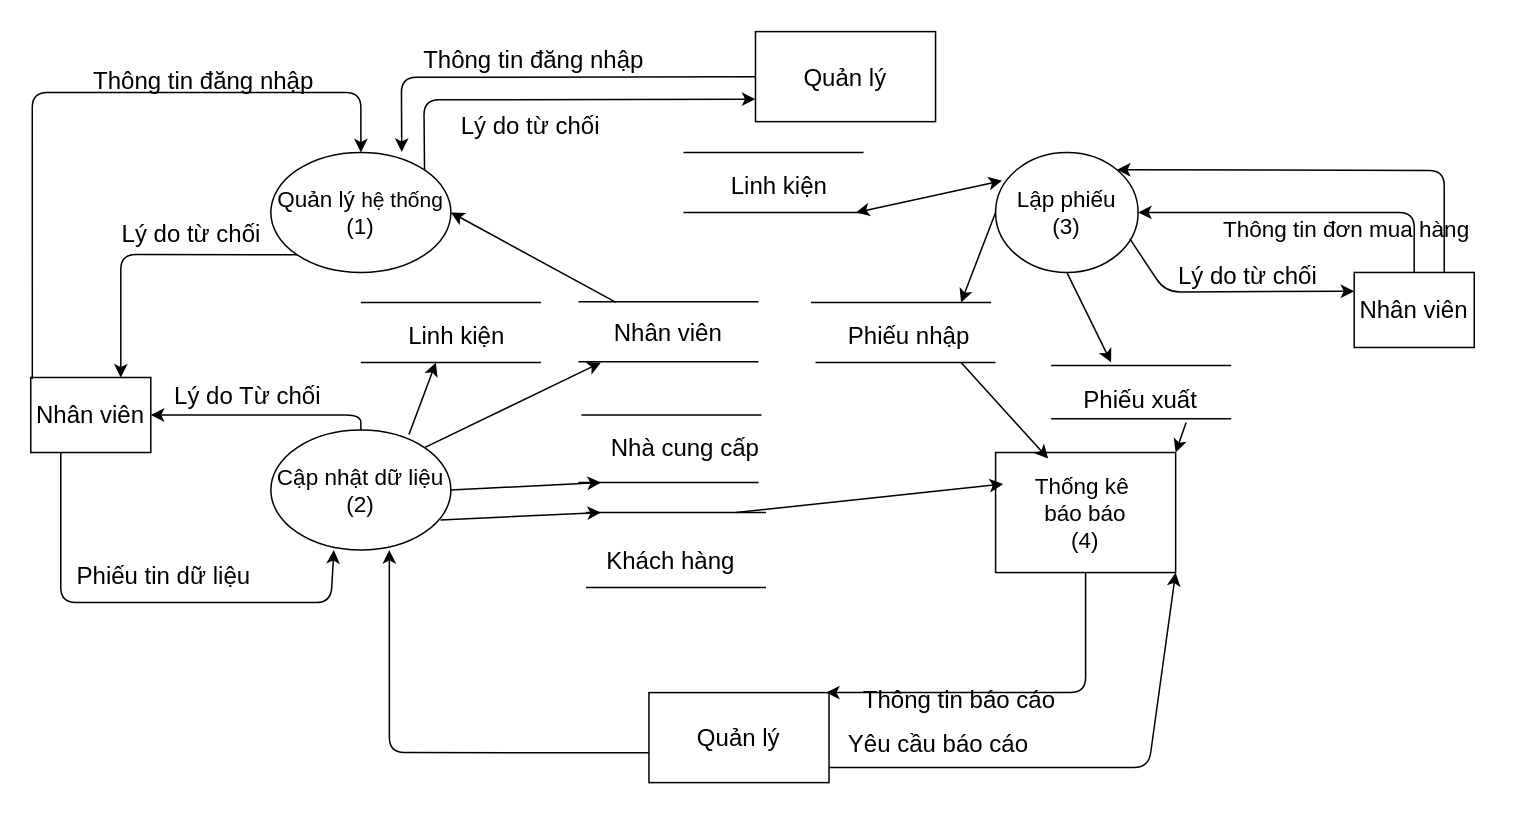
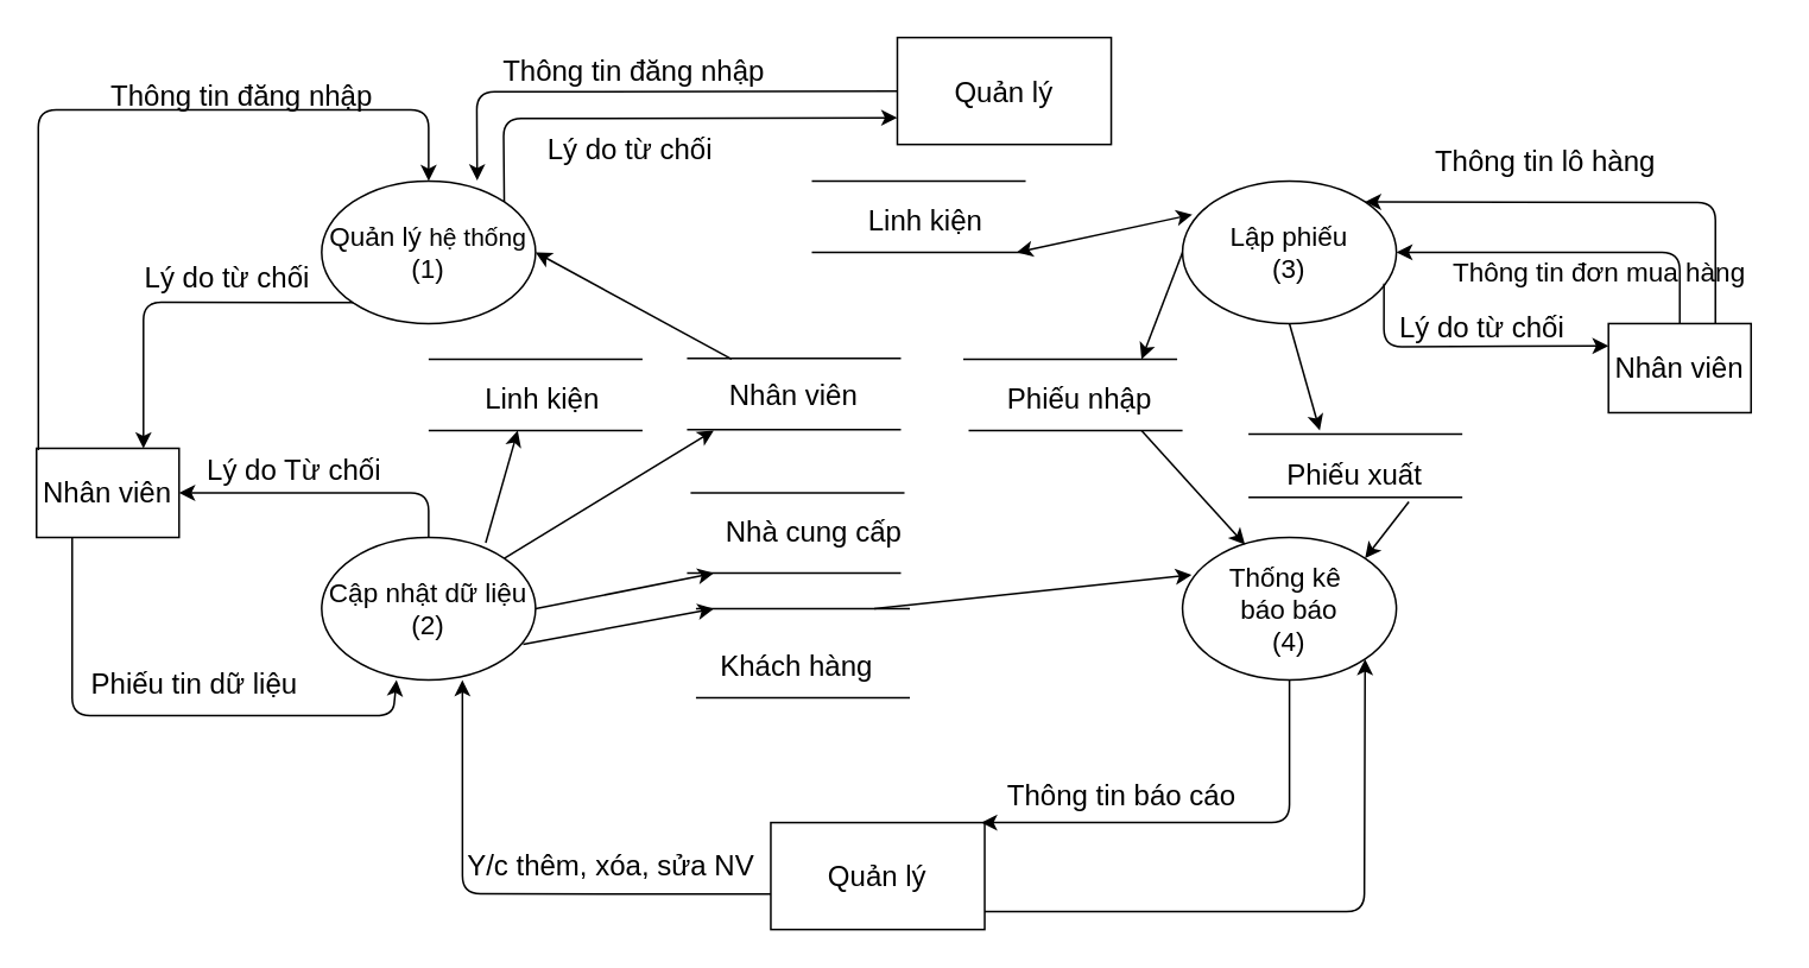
+ <mxCell id="38" value="Thông tin lô hàng" style="text;html=1;resizable=0;points=[];autosize=1;align=left;verticalAlign=top;spacingTop=-4;fontSize=16;" parent="1" vertex="1"><mxGeometry x="803" y="78" width="120" height="20" as="geometry" /></mxCell>
- <mxCell id="5" value="Lập phiếu&lt;br style=&quot;font-size: 15px;&quot;&gt;(3)" style="ellipse;whiteSpace=wrap;html=1;fontSize=15;" parent="1" vertex="1"><mxGeometry x="663" y="101" width="95" height="80" as="geometry" /></mxCell>
+ <mxCell id="5" value="Lập phiếu&lt;br style=&quot;font-size: 15px;&quot;&gt;(3)" style="ellipse;whiteSpace=wrap;html=1;fontSize=15;" parent="1" vertex="1"><mxGeometry x="663" y="101" width="120" height="80" as="geometry" /></mxCell>
- <mxCell id="3" value="Cập nhật dữ liệu&lt;br style=&quot;font-size: 15px;&quot;&gt;(2)" style="ellipse;whiteSpace=wrap;html=1;fontSize=15;" parent="1" vertex="1"><mxGeometry x="180" y="286" width="120" height="80" as="geometry" /></mxCell>
+ <mxCell id="3" value="Cập nhật dữ liệu&lt;br style=&quot;font-size: 15px;&quot;&gt;(2)" style="ellipse;whiteSpace=wrap;html=1;fontSize=15;" parent="1" vertex="1"><mxGeometry x="180" y="301" width="120" height="80" as="geometry" /></mxCell>
- <mxCell id="4" value="Thống kê&amp;nbsp;&lt;br&gt;báo báo&lt;br style=&quot;font-size: 15px&quot;&gt;(4)" style="whiteSpace=wrap;html=1;fontSize=15;rounded=0;" parent="1" vertex="1"><mxGeometry x="663" y="301" width="120" height="80" as="geometry" /></mxCell>
+ <mxCell id="4" value="Thống kê&amp;nbsp;&lt;br&gt;báo báo&lt;br style=&quot;font-size: 15px&quot;&gt;(4)" style="ellipse;whiteSpace=wrap;html=1;fontSize=15;" parent="1" vertex="1"><mxGeometry x="663" y="301" width="120" height="80" as="geometry" /></mxCell>
- <mxCell id="44" value="Thông tin báo cáo" style="text;html=1;resizable=0;points=[];autosize=1;align=left;verticalAlign=top;spacingTop=-4;fontSize=16;" parent="1" vertex="1"><mxGeometry x="573" y="454" width="130" height="20" as="geometry" /></mxCell>
+ <mxCell id="44" value="Thông tin báo cáo" style="text;html=1;resizable=0;points=[];autosize=1;align=left;verticalAlign=top;spacingTop=-4;fontSize=16;" parent="1" vertex="1"><mxGeometry x="563" y="434" width="130" height="20" as="geometry" /></mxCell>
+ <mxCell id="29" value="Y/c thêm, xóa, sửa NV" style="text;html=1;resizable=0;points=[];autosize=1;align=left;verticalAlign=top;spacingTop=-4;fontSize=16;" parent="1" vertex="1"><mxGeometry x="260" y="473" width="160" height="20" as="geometry" /></mxCell>
- <mxCell id="42" value="Yêu cầu báo cáo" style="text;html=1;resizable=0;points=[];autosize=1;align=left;verticalAlign=top;spacingTop=-4;fontSize=16;" parent="1" vertex="1"><mxGeometry x="563" y="483" width="120" height="20" as="geometry" /></mxCell>
